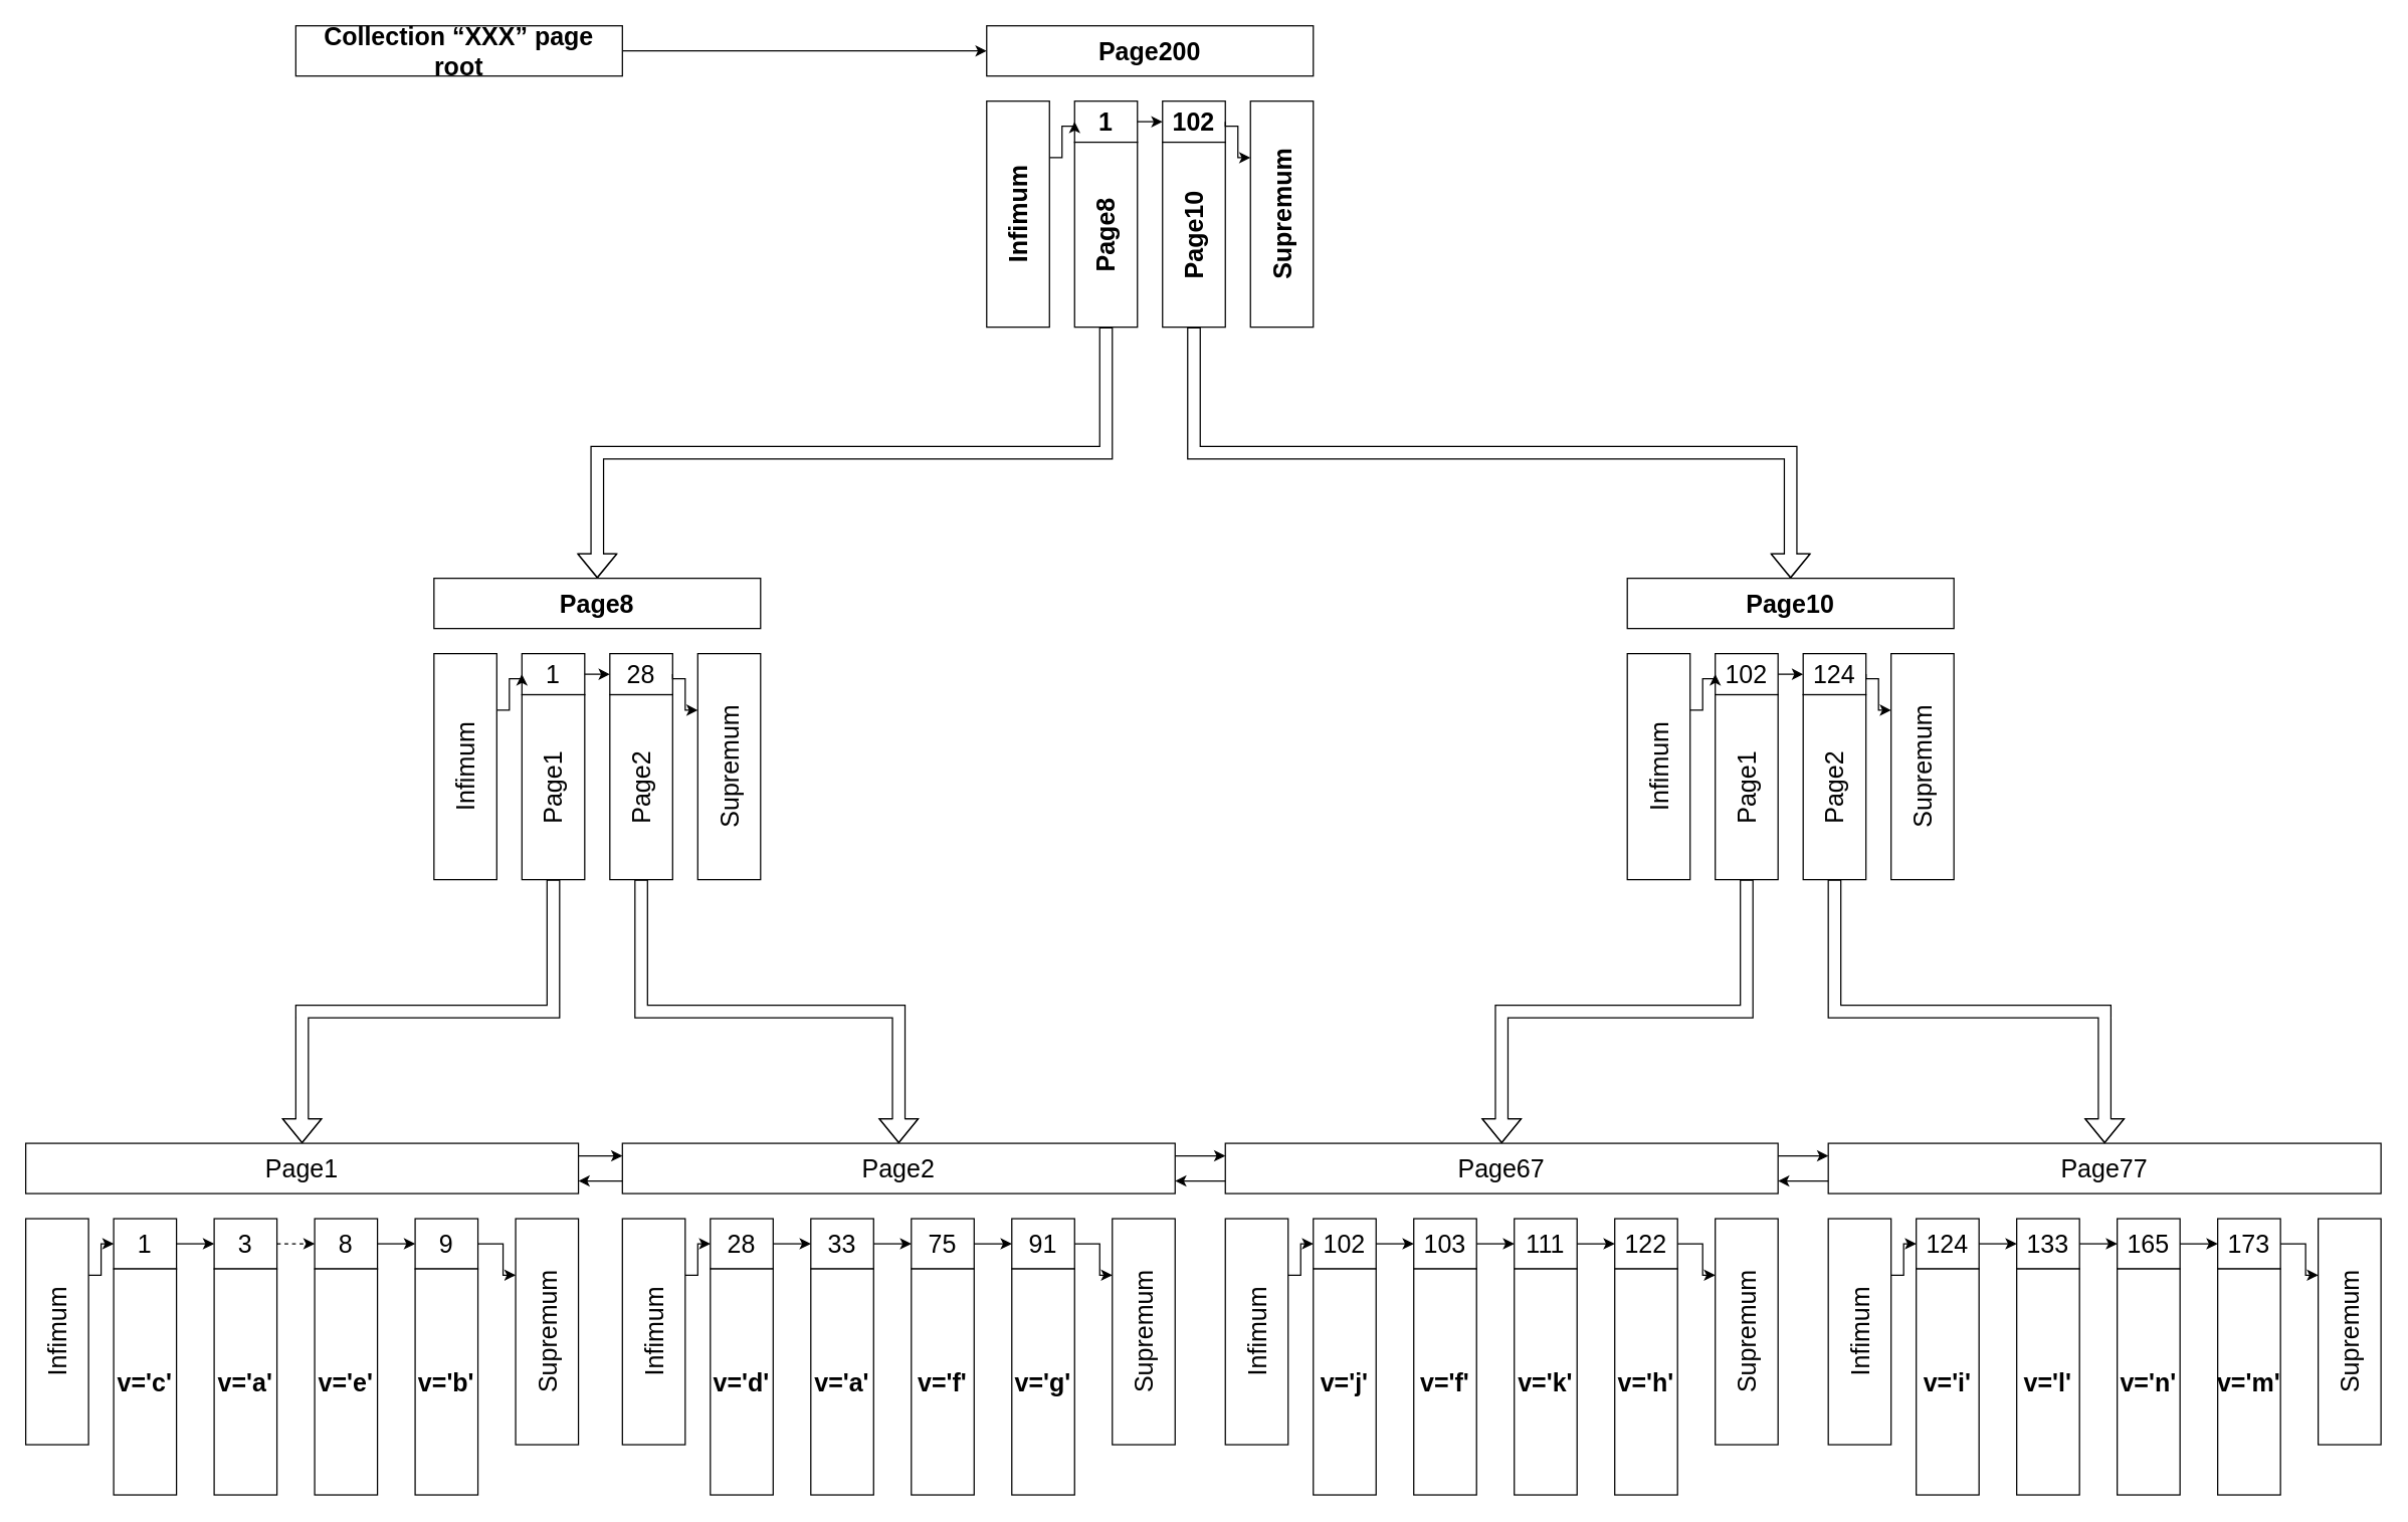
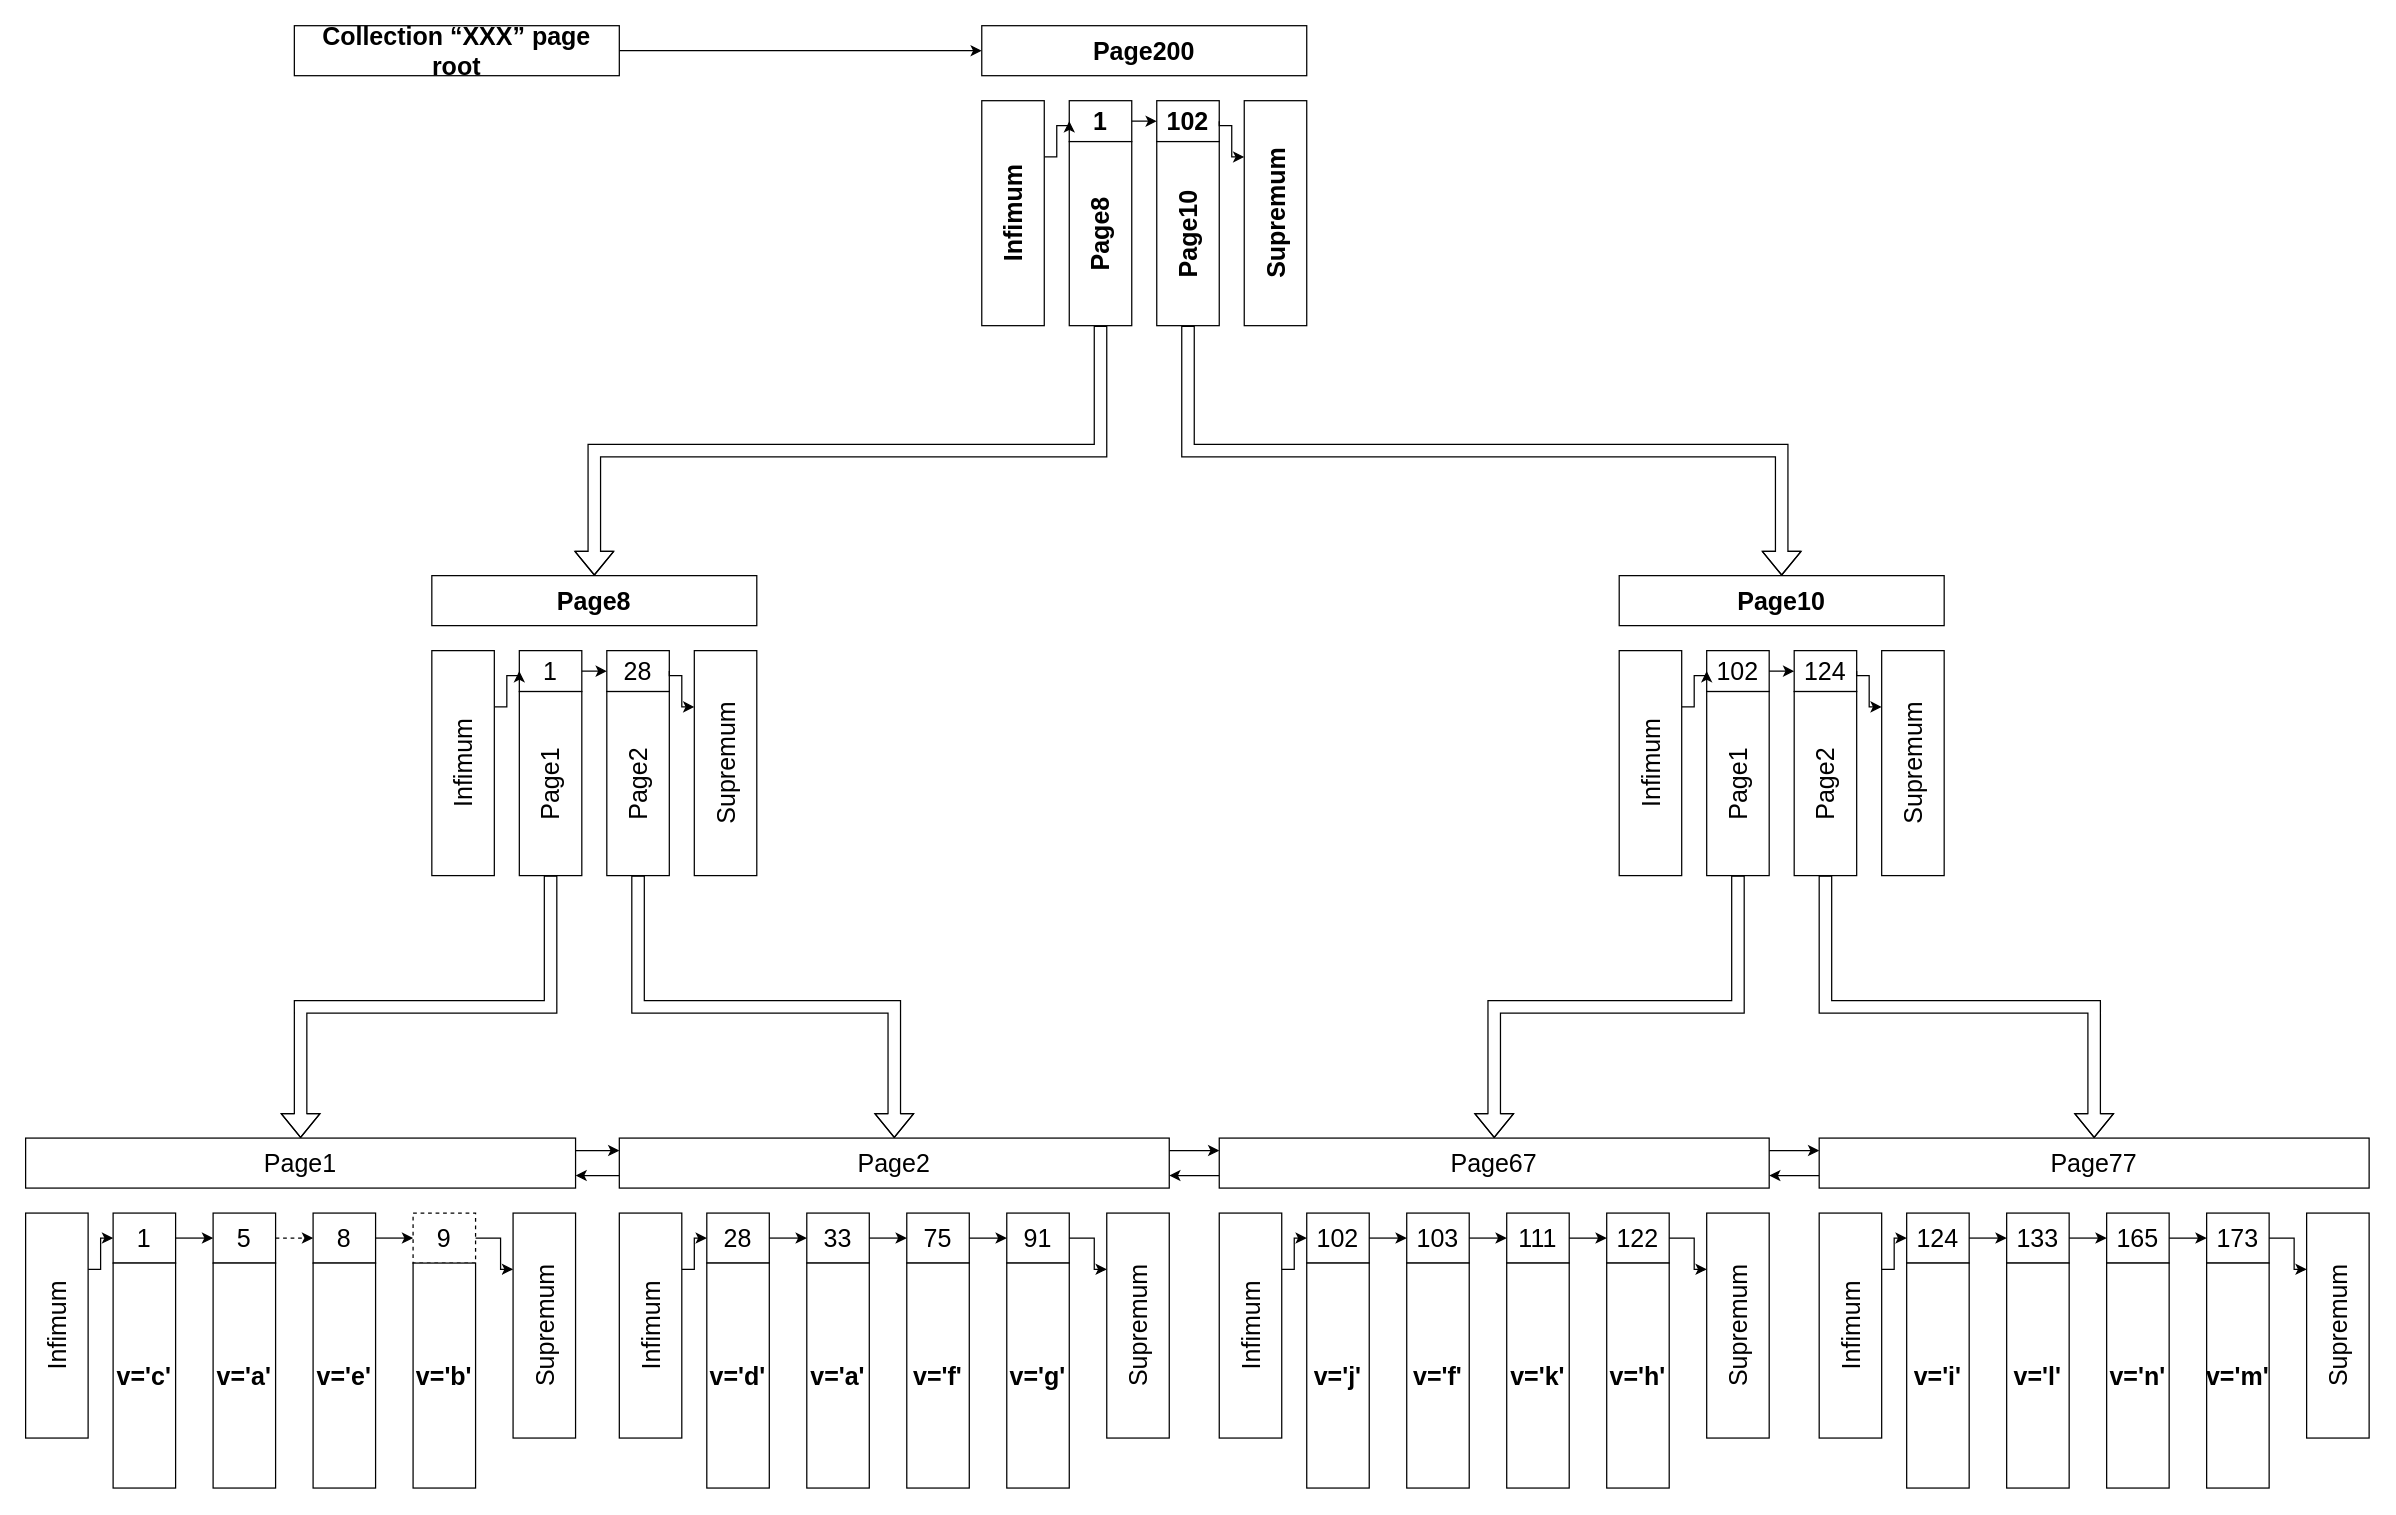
- <mxCell id="61" value="3" style="rounded=0;whiteSpace=wrap;html=1;fontSize=20;" parent="60" vertex="1"><mxGeometry width="50" height="40" as="geometry" /></mxCell>
+ <mxCell id="61" value="5" style="rounded=0;whiteSpace=wrap;html=1;fontSize=20;" parent="60" vertex="1"><mxGeometry width="50" height="40" as="geometry" /></mxCell>
- <mxCell id="67" value="9" style="rounded=0;whiteSpace=wrap;html=1;fontSize=20;" parent="66" vertex="1"><mxGeometry width="50" height="40" as="geometry" /></mxCell>
+ <mxCell id="67" value="9" style="rounded=0;whiteSpace=wrap;html=1;fontSize=20;dashed=1;" parent="66" vertex="1"><mxGeometry width="50" height="40" as="geometry" /></mxCell>
